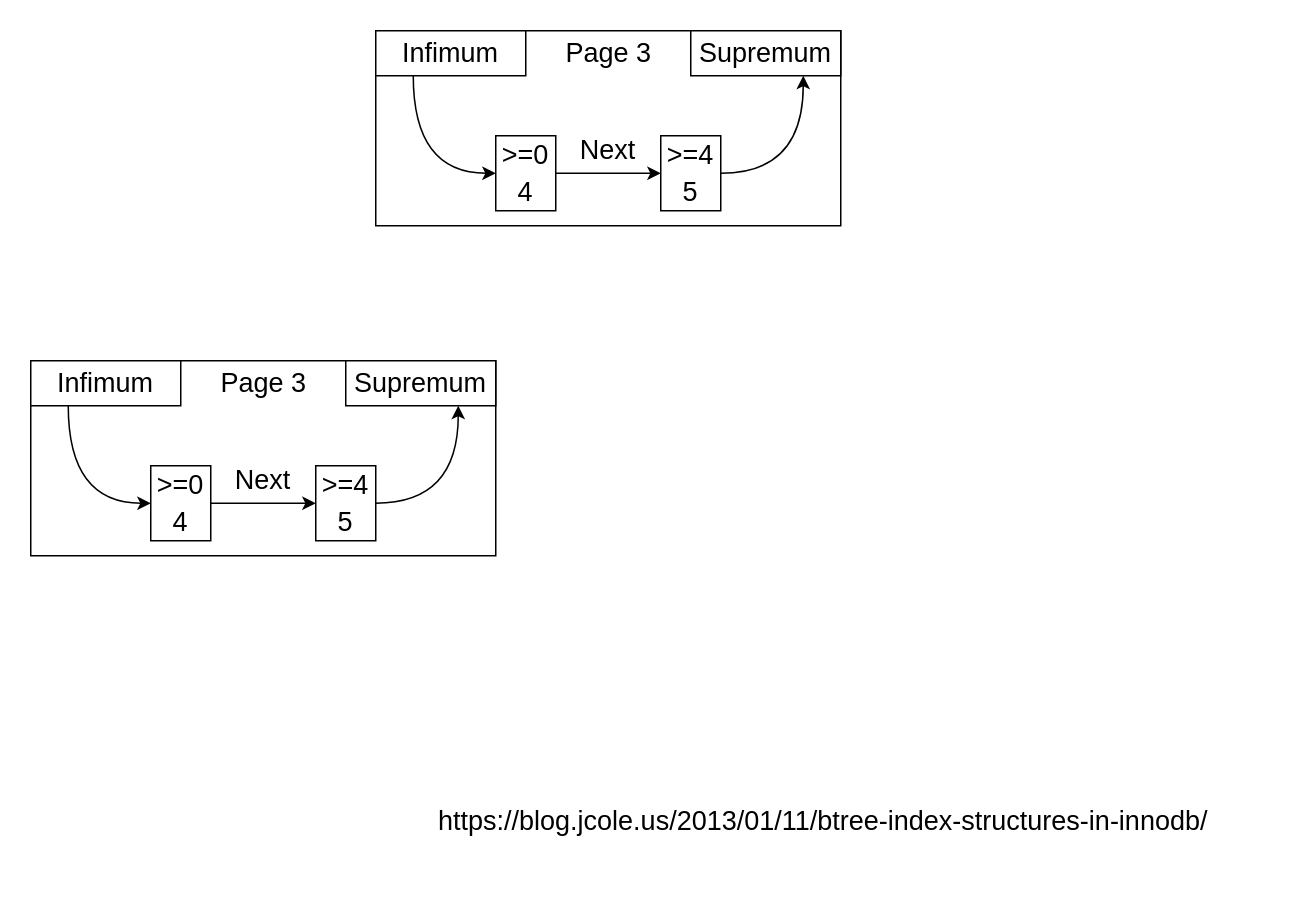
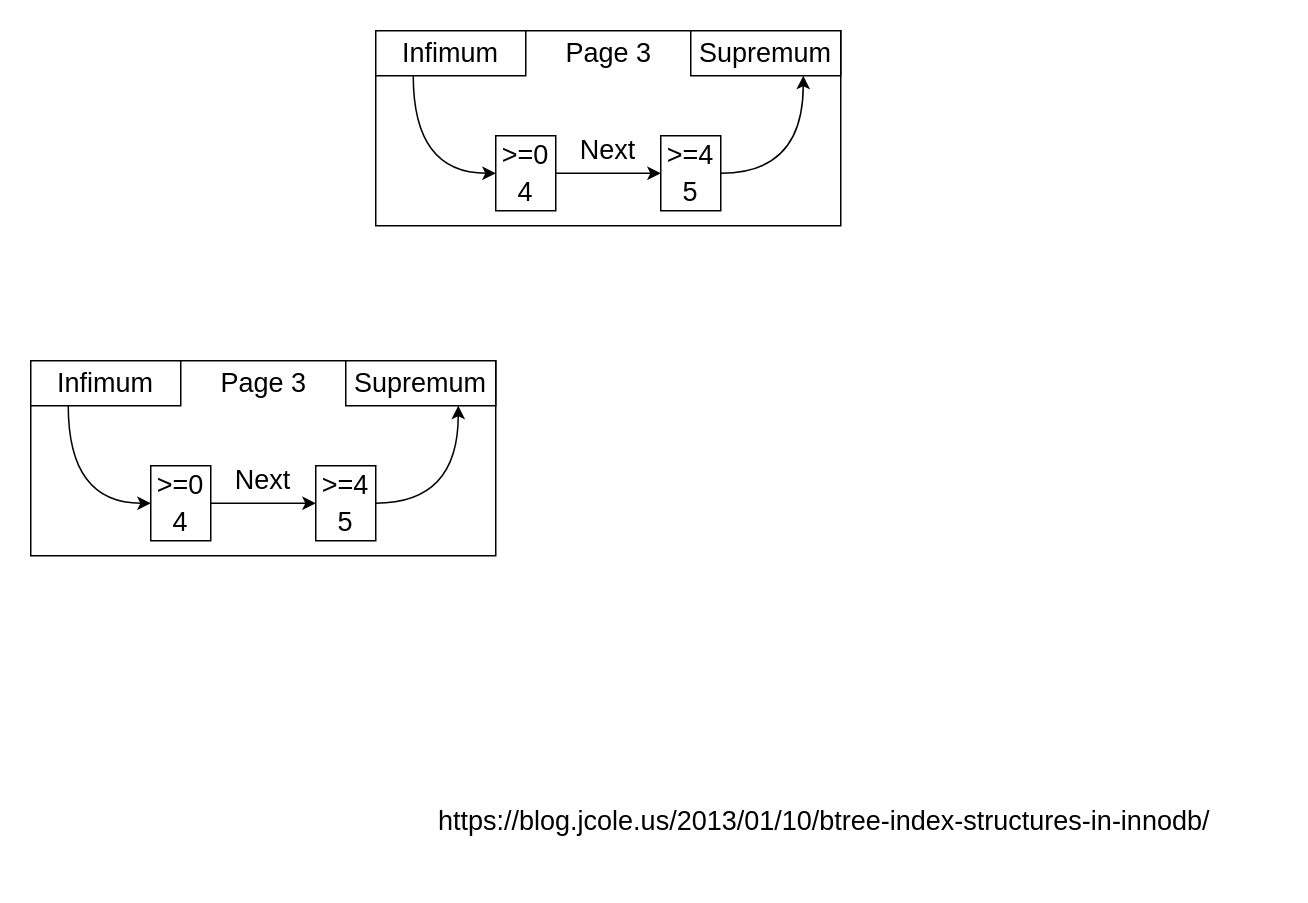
- <mxCell id="30" value="https://blog.jcole.us/2013/01/11/btree-index-structures-in-innodb/" style="text;whiteSpace=wrap;html=1;fontSize=18;" vertex="1" parent="1"><mxGeometry x="290" y="530" width="560" height="50" as="geometry" /></mxCell>
+ <mxCell id="30" value="https://blog.jcole.us/2013/01/10/btree-index-structures-in-innodb/" style="text;whiteSpace=wrap;html=1;fontSize=18;" vertex="1" parent="1"><mxGeometry x="290" y="530" width="560" height="50" as="geometry" /></mxCell>
